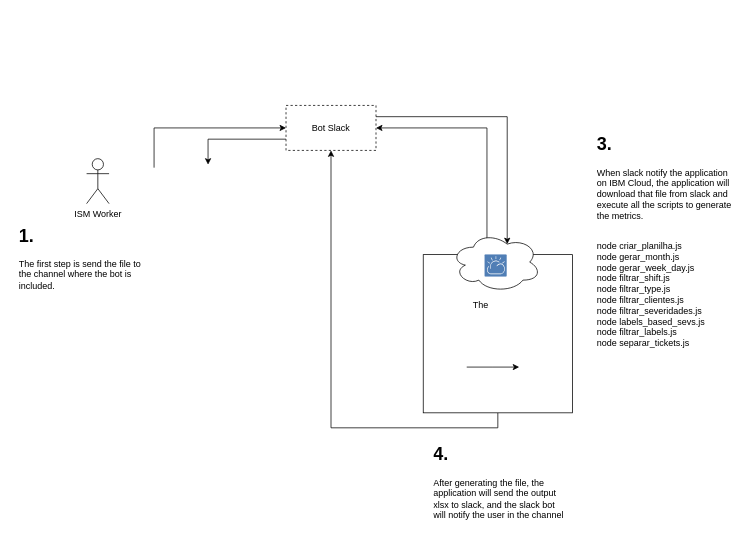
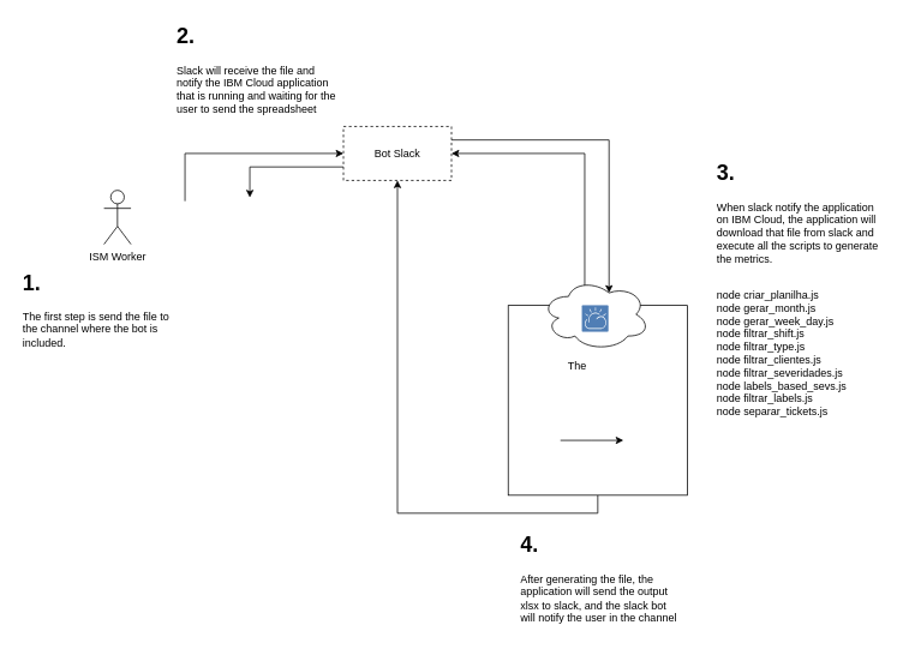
+ <mxCell id="17" value="&lt;h1&gt;2.&lt;/h1&gt;&lt;p&gt;Slack will receive the file and notify the IBM Cloud application that is running and waiting for the user to send the spreadsheet&lt;/p&gt;" style="text;html=1;strokeColor=none;fillColor=none;spacing=5;spacingTop=-20;whiteSpace=wrap;overflow=hidden;rounded=0;" vertex="1" parent="1"><mxGeometry x="191" y="20" width="190" height="120" as="geometry" /></mxCell>
